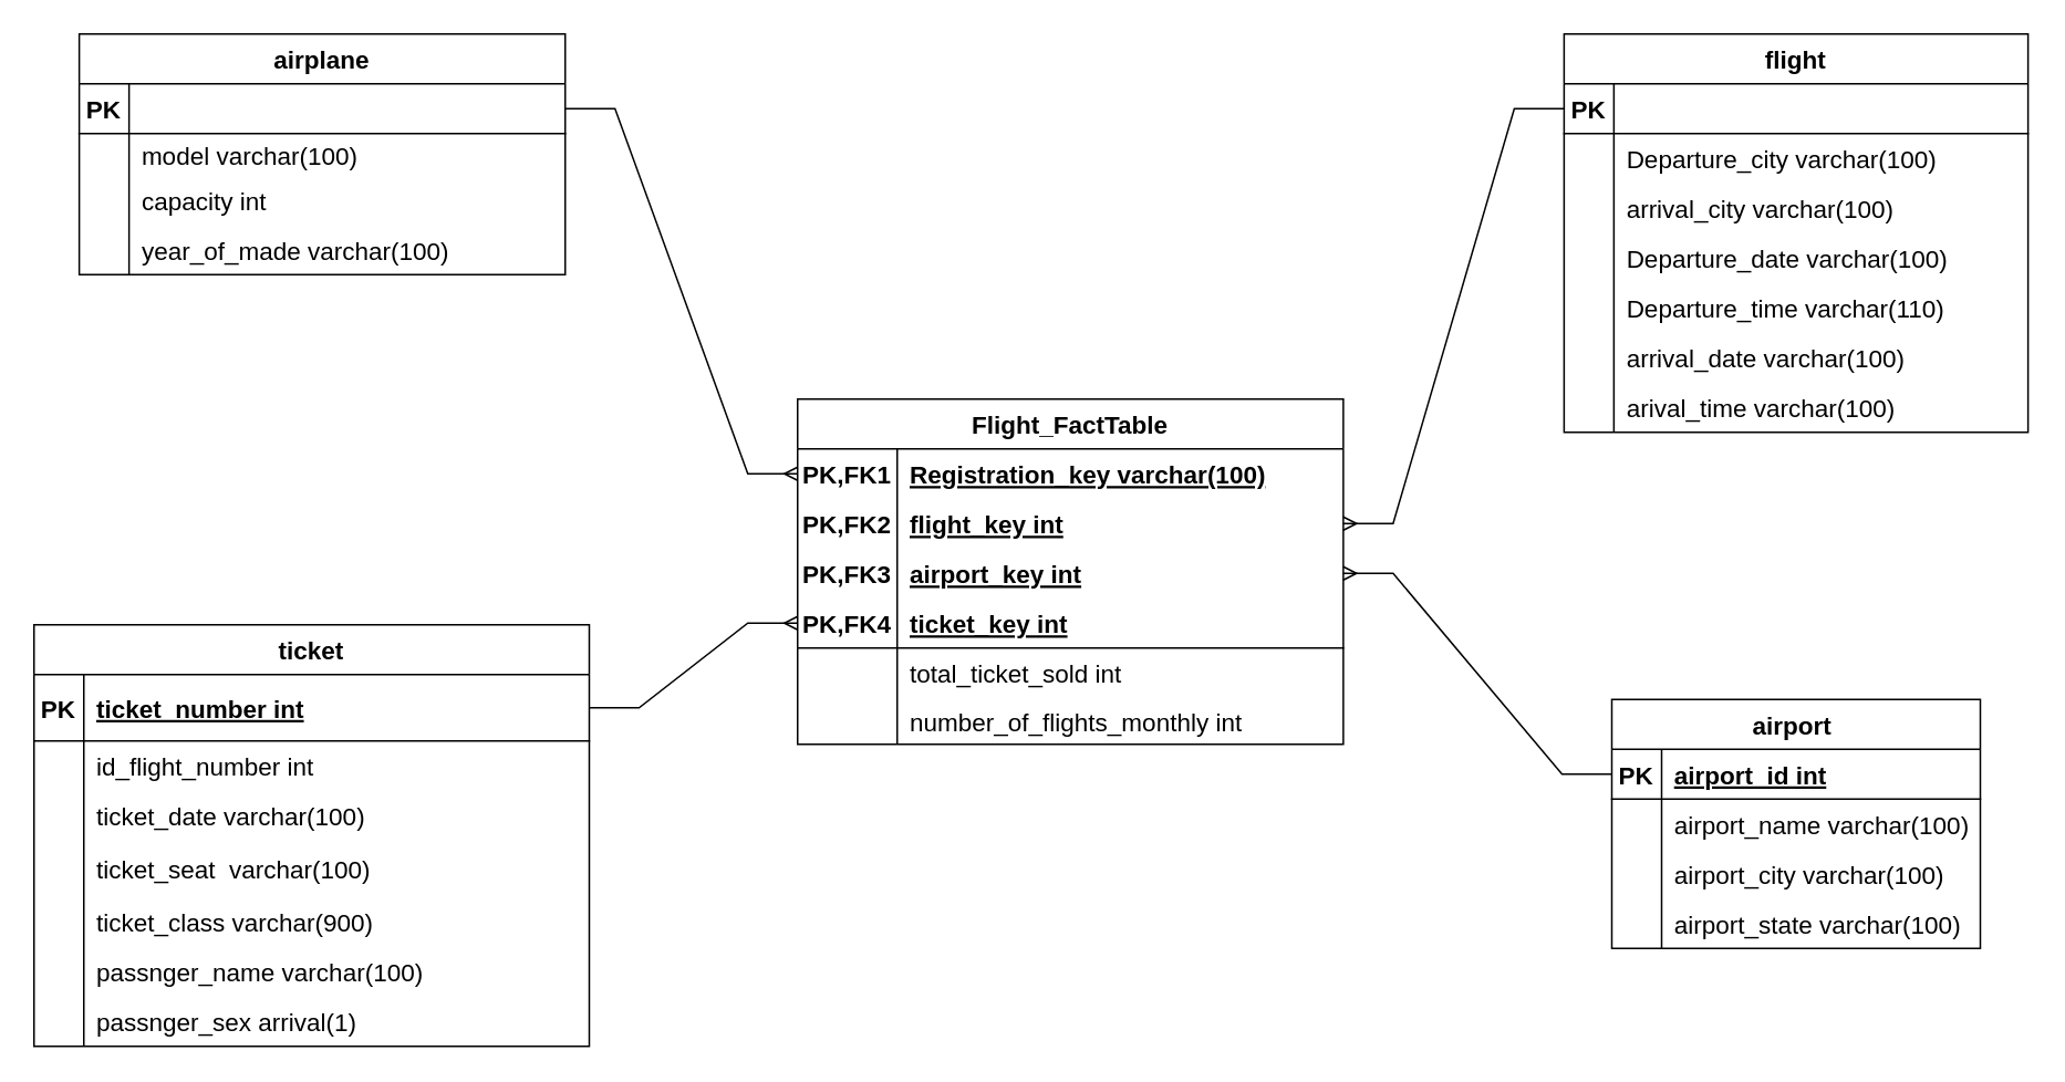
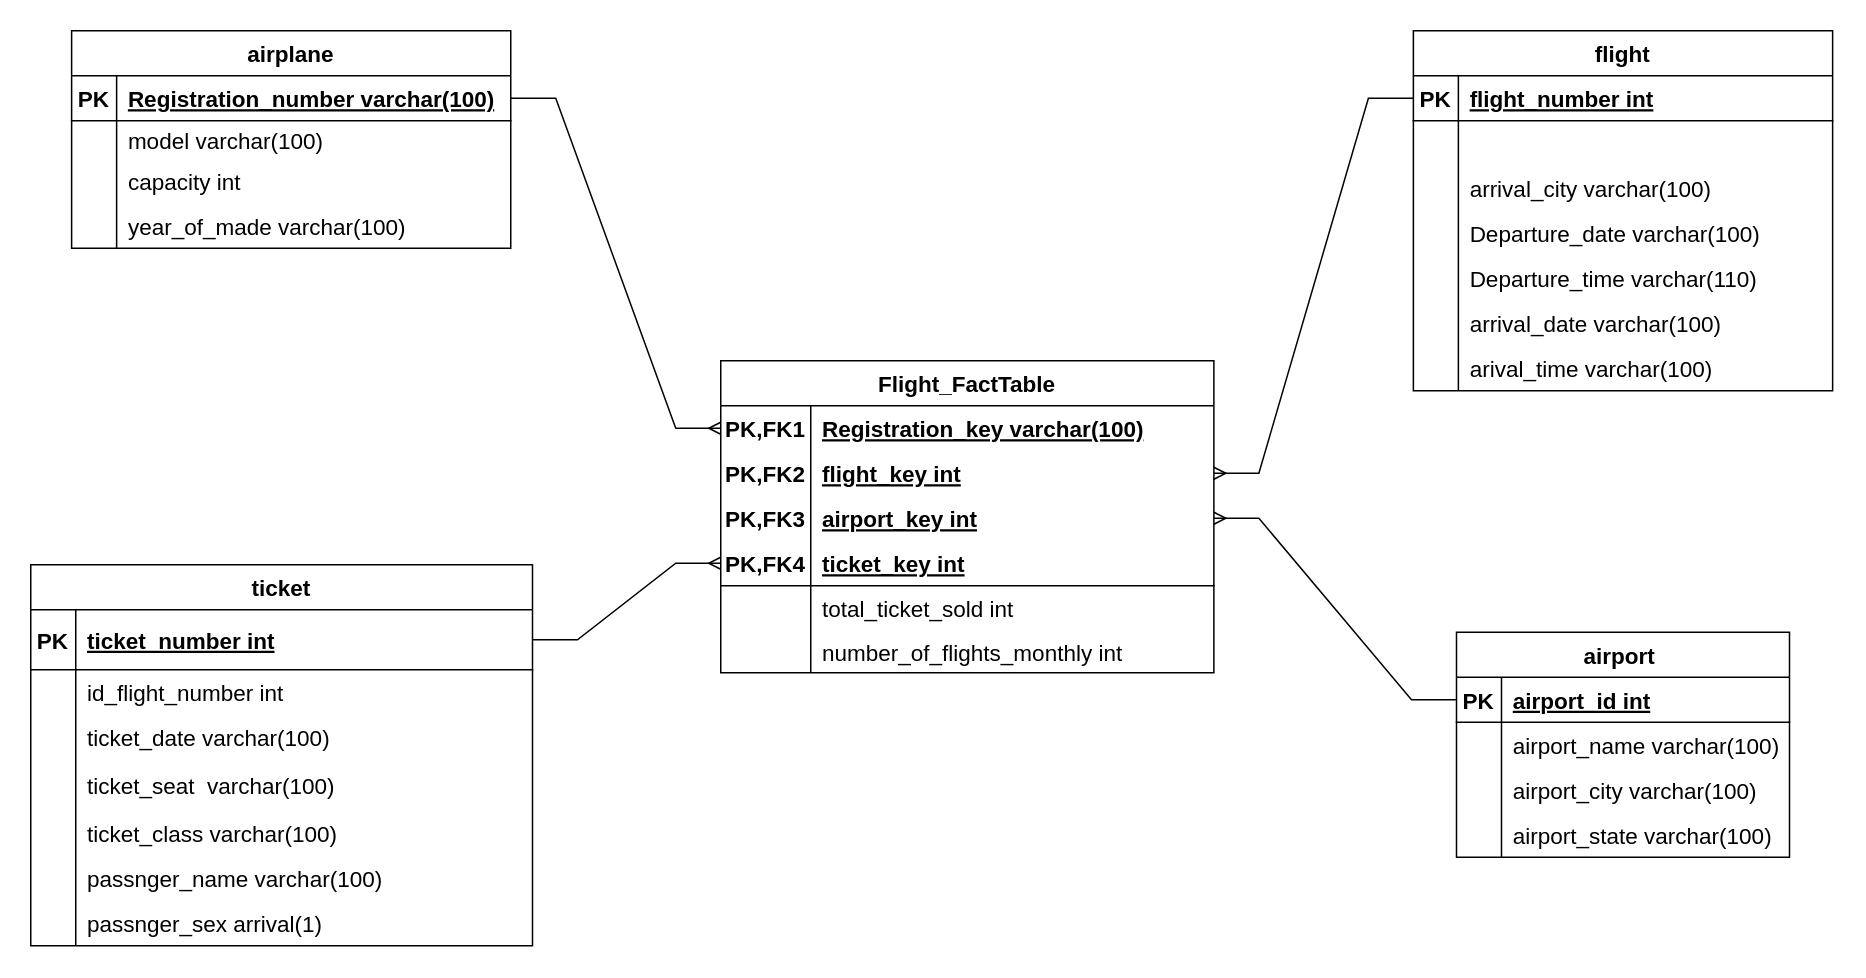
+ <mxCell id="31" value="Registration_number varchar(100)" style="shape=partialRectangle;overflow=hidden;connectable=0;fillColor=none;top=0;left=0;bottom=0;right=0;align=left;spacingLeft=6;fontStyle=5;fontSize=15;" parent="29" vertex="1"><mxGeometry x="30" width="262.75" height="30" as="geometry"><mxRectangle width="262.75" height="30" as="alternateBounds" /></mxGeometry></mxCell>
+ <mxCell id="5" value="flight_number int" style="shape=partialRectangle;overflow=hidden;connectable=0;fillColor=none;top=0;left=0;bottom=0;right=0;align=left;spacingLeft=6;fontStyle=5;fontSize=15;" parent="3" vertex="1"><mxGeometry x="30" width="249.5" height="30" as="geometry"><mxRectangle width="249.5" height="30" as="alternateBounds" /></mxGeometry></mxCell>
- <mxCell id="8" value="Departure_city varchar(100)" style="shape=partialRectangle;overflow=hidden;connectable=0;fillColor=none;top=0;left=0;bottom=0;right=0;align=left;spacingLeft=6;fontSize=15;" parent="6" vertex="1"><mxGeometry x="30" width="249.5" height="30" as="geometry"><mxRectangle width="249.5" height="30" as="alternateBounds" /></mxGeometry></mxCell>
- <mxCell id="56" value="ticket_class varchar(900)" style="shape=partialRectangle;connectable=0;fillColor=none;top=0;left=0;bottom=0;right=0;align=left;spacingLeft=6;overflow=hidden;fontSize=15;" parent="54" vertex="1"><mxGeometry x="30" width="304.5" height="30" as="geometry"><mxRectangle width="304.5" height="30" as="alternateBounds" /></mxGeometry></mxCell>
+ <mxCell id="56" value="ticket_class varchar(100)" style="shape=partialRectangle;connectable=0;fillColor=none;top=0;left=0;bottom=0;right=0;align=left;spacingLeft=6;overflow=hidden;fontSize=15;" parent="54" vertex="1"><mxGeometry x="30" width="304.5" height="30" as="geometry"><mxRectangle width="304.5" height="30" as="alternateBounds" /></mxGeometry></mxCell>
